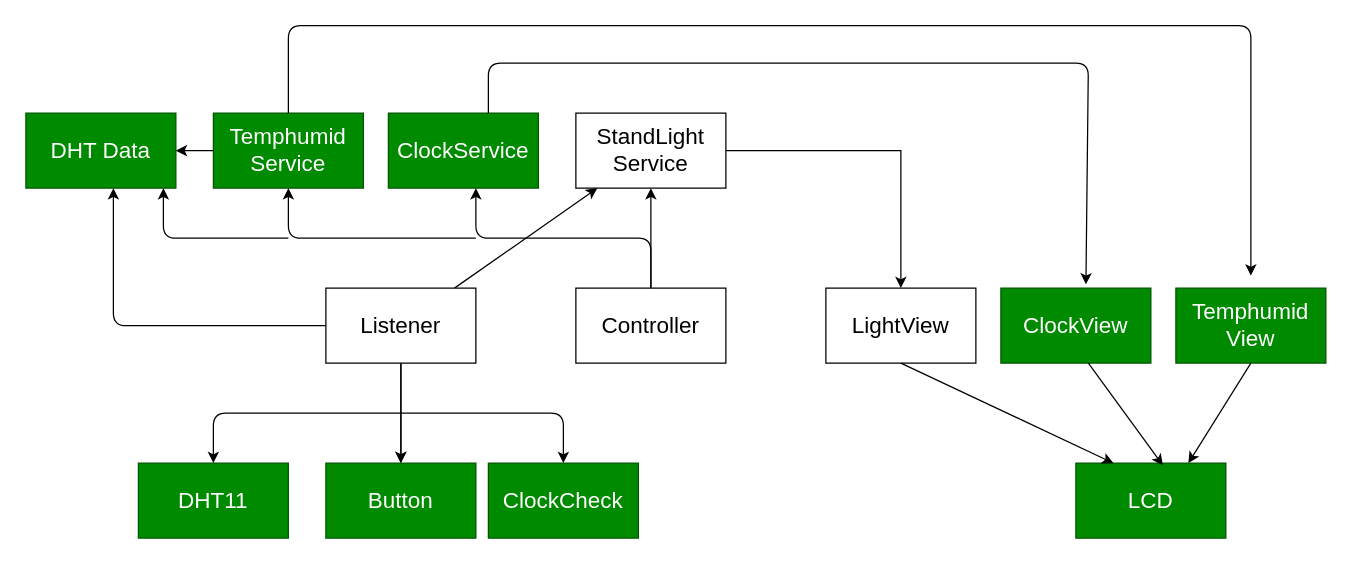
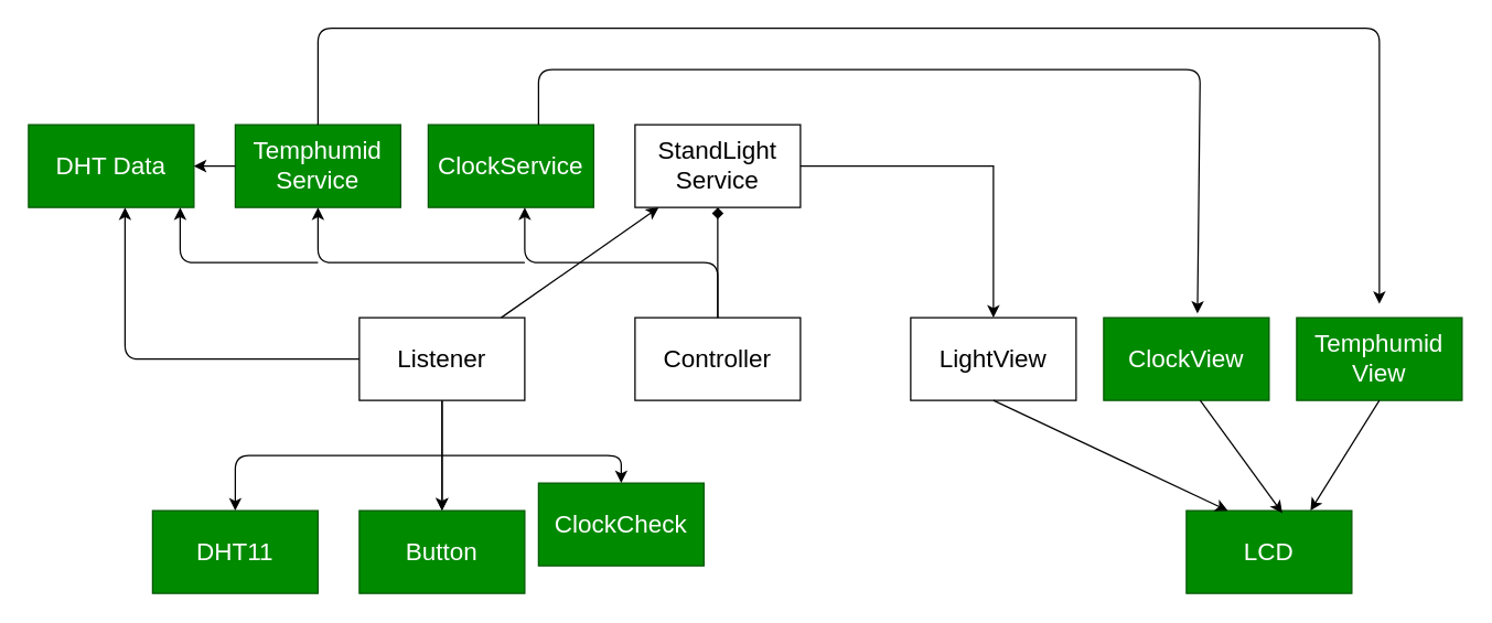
- <mxCell id="7" value="" style="edgeStyle=none;html=1;fontSize=18;" parent="1" source="8" target="11" edge="1"><mxGeometry relative="1" as="geometry" /></mxCell>
+ <mxCell id="7" value="" style="edgeStyle=none;html=1;fontSize=18;endArrow=diamond;" parent="1" source="8" target="11" edge="1"><mxGeometry relative="1" as="geometry" /></mxCell>
- <mxCell id="18" value="ClockCheck" style="whiteSpace=wrap;html=1;fontSize=18;fillColor=#008a00;fontColor=#ffffff;strokeColor=#005700;" parent="1" vertex="1"><mxGeometry x="390" y="370" width="120" height="60" as="geometry" /></mxCell>
+ <mxCell id="18" value="ClockCheck" style="whiteSpace=wrap;html=1;fontSize=18;fillColor=#008a00;fontColor=#ffffff;strokeColor=#005700;" parent="1" vertex="1"><mxGeometry x="390" y="350" width="120" height="60" as="geometry" /></mxCell>
